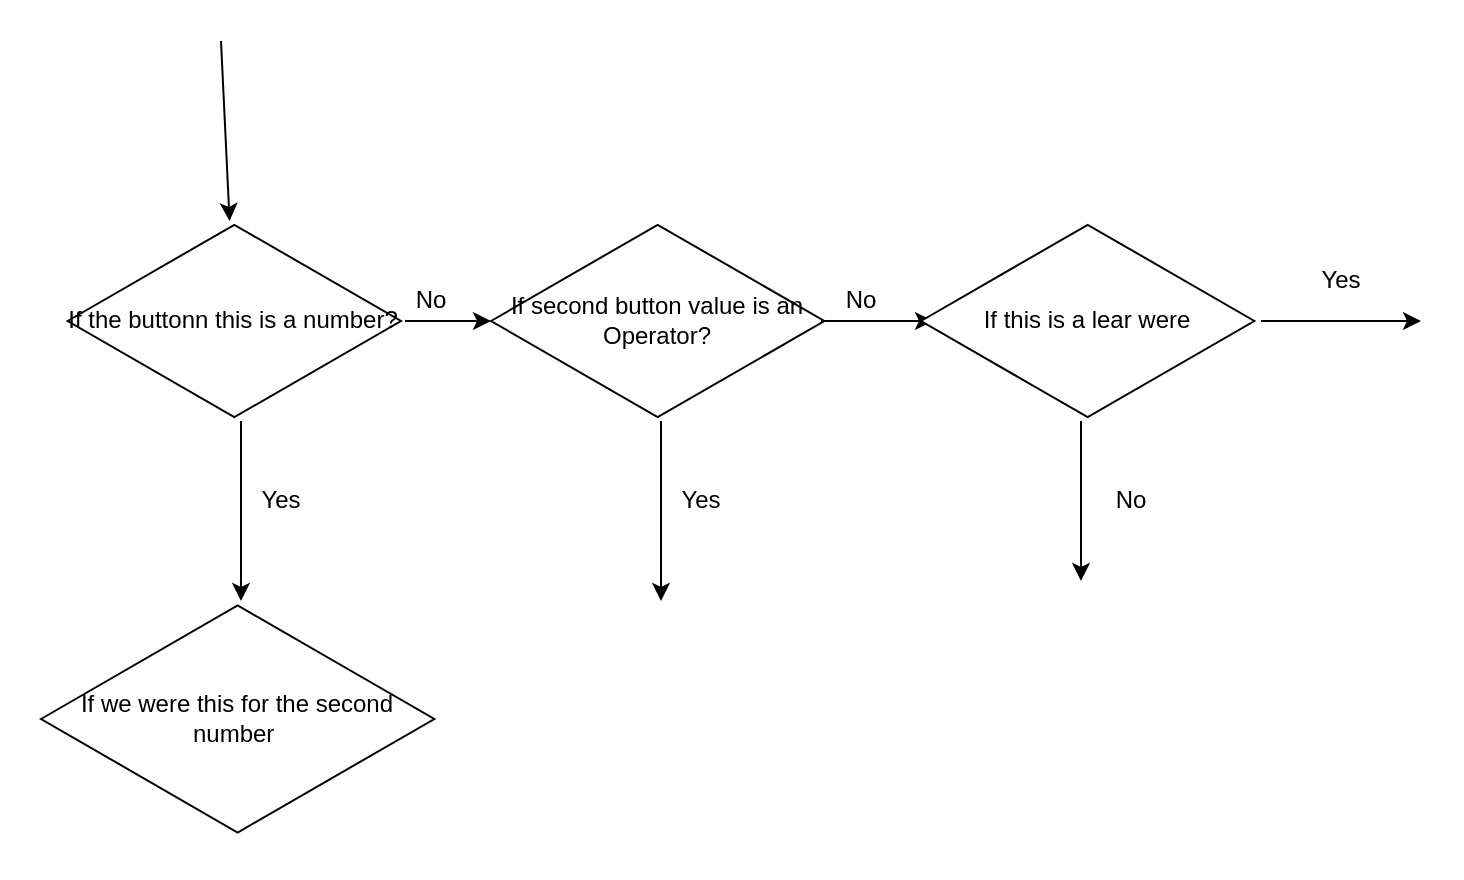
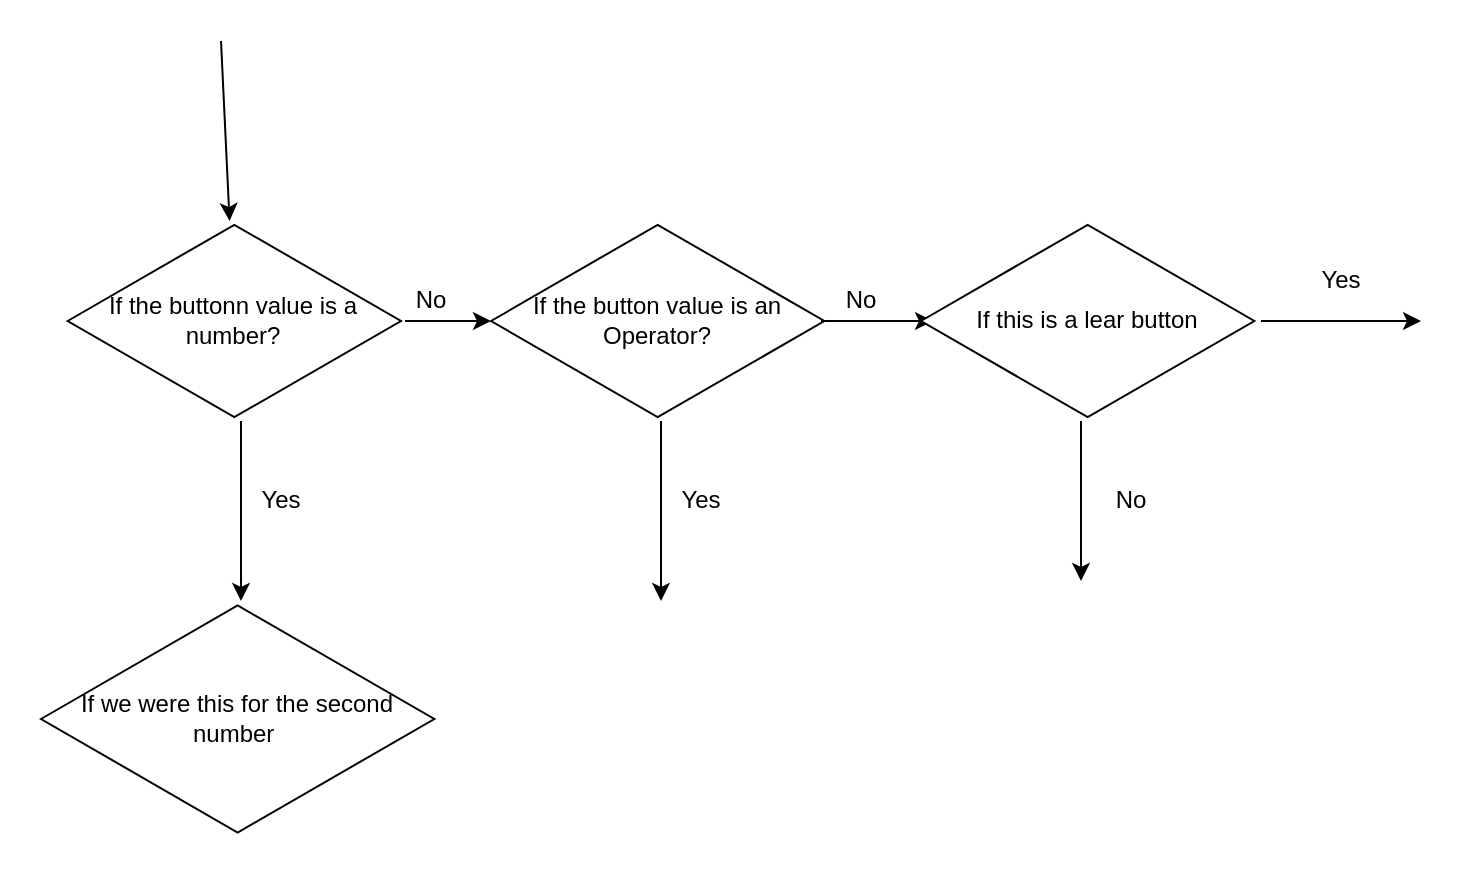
- <mxCell id="2" value="If the buttonn this is a number?" style="html=1;whiteSpace=wrap;aspect=fixed;shape=isoRectangle;" vertex="1" parent="1"><mxGeometry x="33.33" y="110" width="166.67" height="100" as="geometry" /></mxCell>
+ <mxCell id="2" value="If the buttonn value is a number?" style="html=1;whiteSpace=wrap;aspect=fixed;shape=isoRectangle;" vertex="1" parent="1"><mxGeometry x="33.33" y="110" width="166.67" height="100" as="geometry" /></mxCell>
- <mxCell id="7" value="If second button value is an Operator?" style="html=1;whiteSpace=wrap;aspect=fixed;shape=isoRectangle;" vertex="1" parent="1"><mxGeometry x="245" y="110" width="166.67" height="100" as="geometry" /></mxCell>
+ <mxCell id="7" value="If the button value is an Operator?" style="html=1;whiteSpace=wrap;aspect=fixed;shape=isoRectangle;" vertex="1" parent="1"><mxGeometry x="245" y="110" width="166.67" height="100" as="geometry" /></mxCell>
- <mxCell id="12" value="If this is a lear were" style="html=1;whiteSpace=wrap;aspect=fixed;shape=isoRectangle;" vertex="1" parent="1"><mxGeometry x="460" y="110" width="166.67" height="100" as="geometry" /></mxCell>
+ <mxCell id="12" value="If this is a lear button" style="html=1;whiteSpace=wrap;aspect=fixed;shape=isoRectangle;" vertex="1" parent="1"><mxGeometry x="460" y="110" width="166.67" height="100" as="geometry" /></mxCell>
